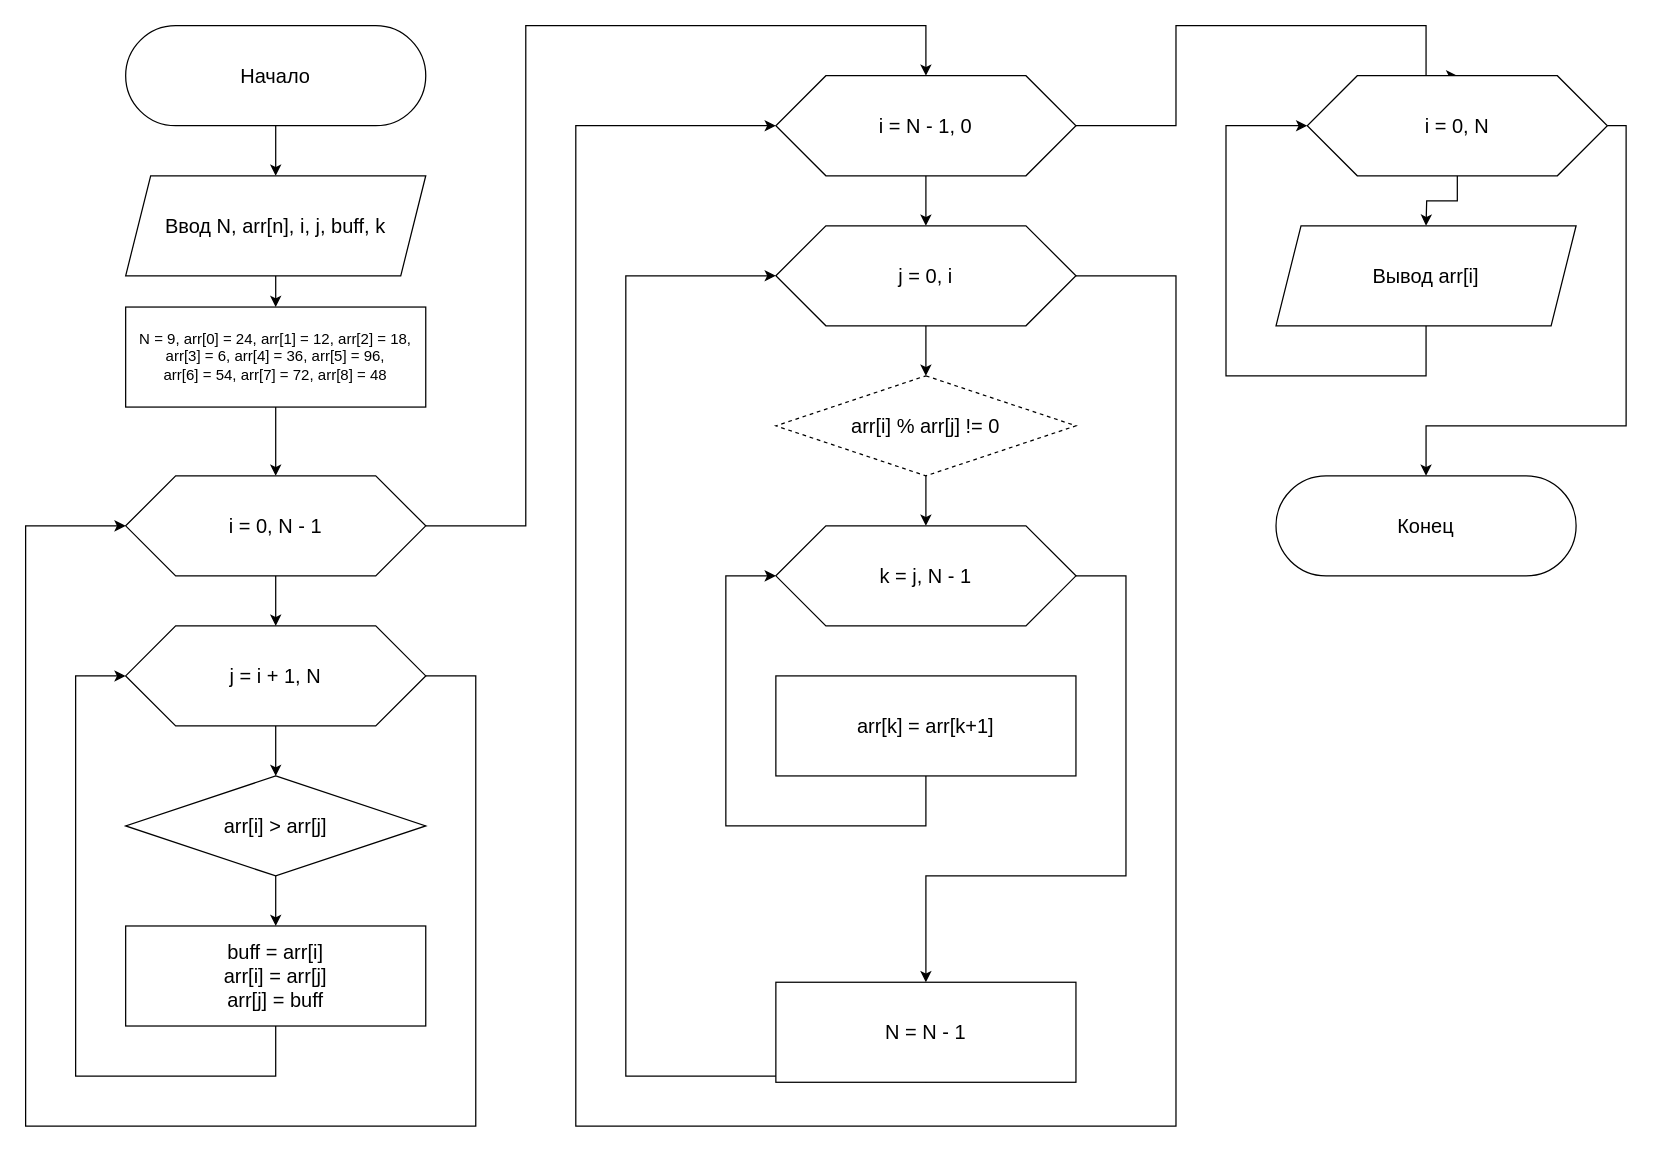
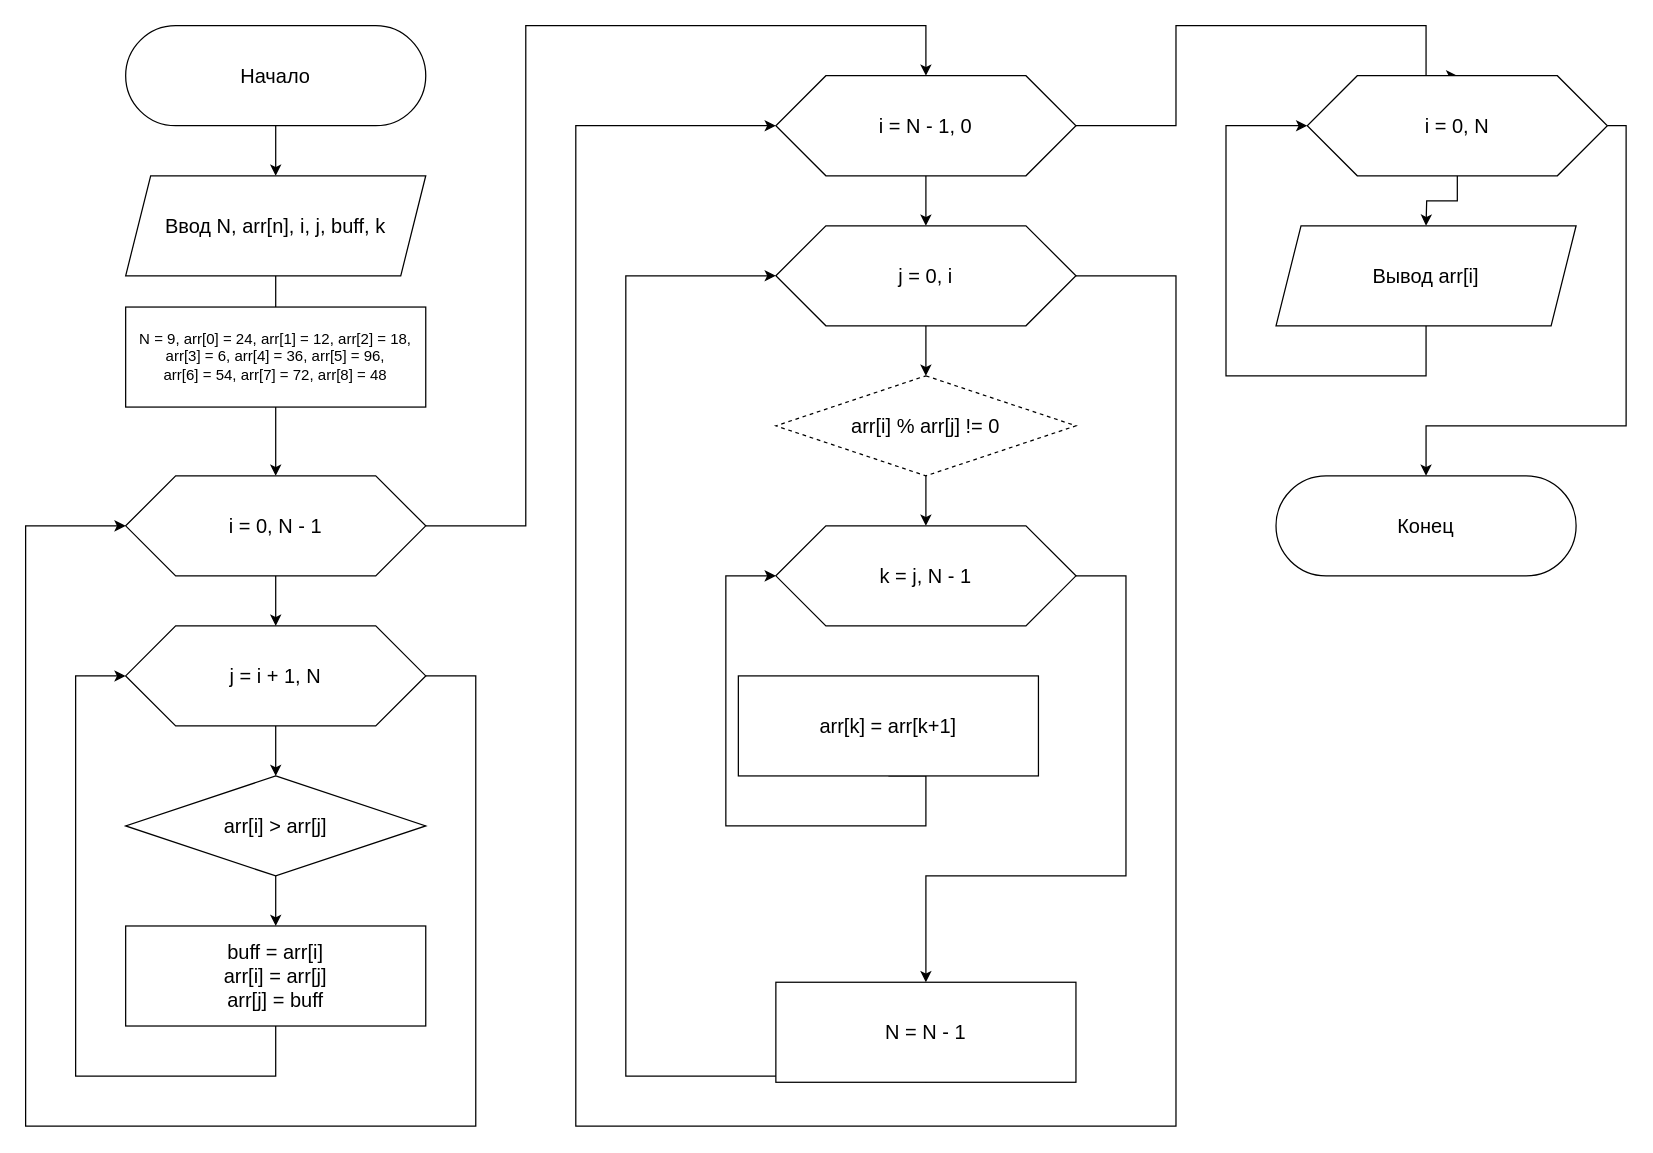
- <mxCell id="4" style="edgeStyle=orthogonalEdgeStyle;rounded=0;orthogonalLoop=1;jettySize=auto;html=1;exitX=0.5;exitY=1;exitDx=0;exitDy=0;entryX=0.5;entryY=0;entryDx=0;entryDy=0;" edge="1" parent="1" source="5" target="7"><mxGeometry relative="1" as="geometry" /></mxCell>
+ <mxCell id="4" style="edgeStyle=orthogonalEdgeStyle;rounded=0;orthogonalLoop=1;jettySize=auto;html=1;exitX=0.5;exitY=1;exitDx=0;exitDy=0;entryX=0.5;entryY=0;entryDx=0;entryDy=0;endArrow=none;" edge="1" parent="1" source="5" target="7"><mxGeometry relative="1" as="geometry" /></mxCell>
- <mxCell id="29" value="arr[k] = arr[k+1]" style="rounded=0;whiteSpace=wrap;html=1;fontSize=16;" vertex="1" parent="1"><mxGeometry x="620" y="540" width="240" height="80" as="geometry" /></mxCell>
+ <mxCell id="29" value="arr[k] = arr[k+1]" style="rounded=0;whiteSpace=wrap;html=1;fontSize=16;" vertex="1" parent="1"><mxGeometry x="590" y="540" width="240" height="80" as="geometry" /></mxCell>
